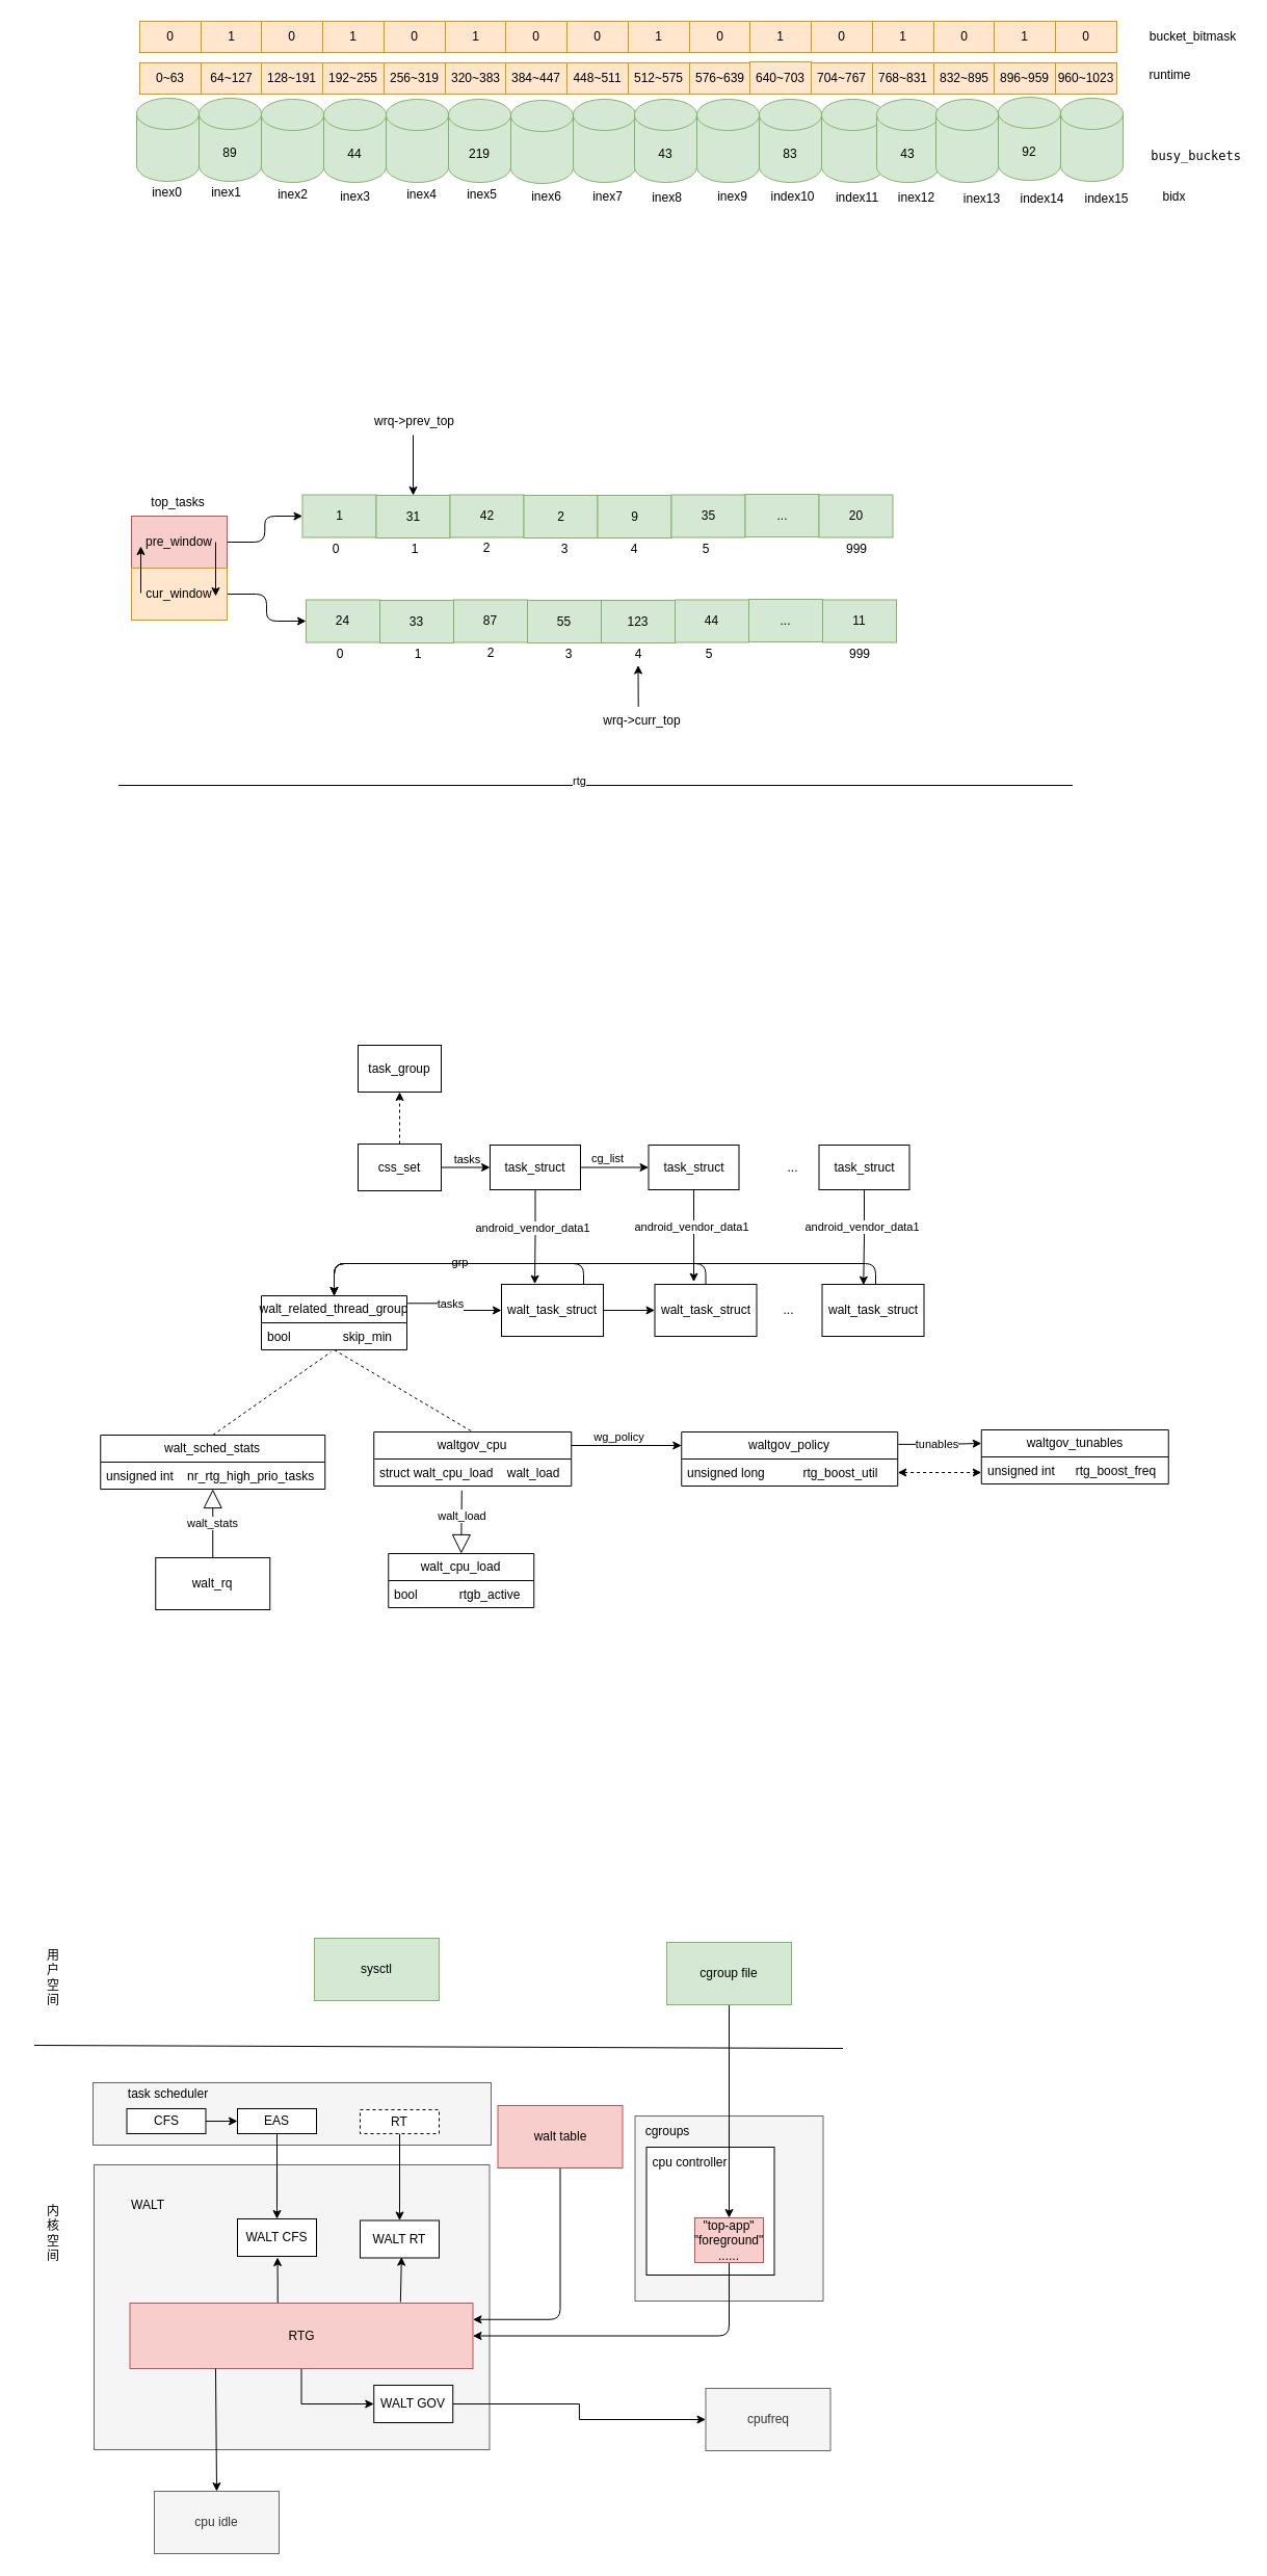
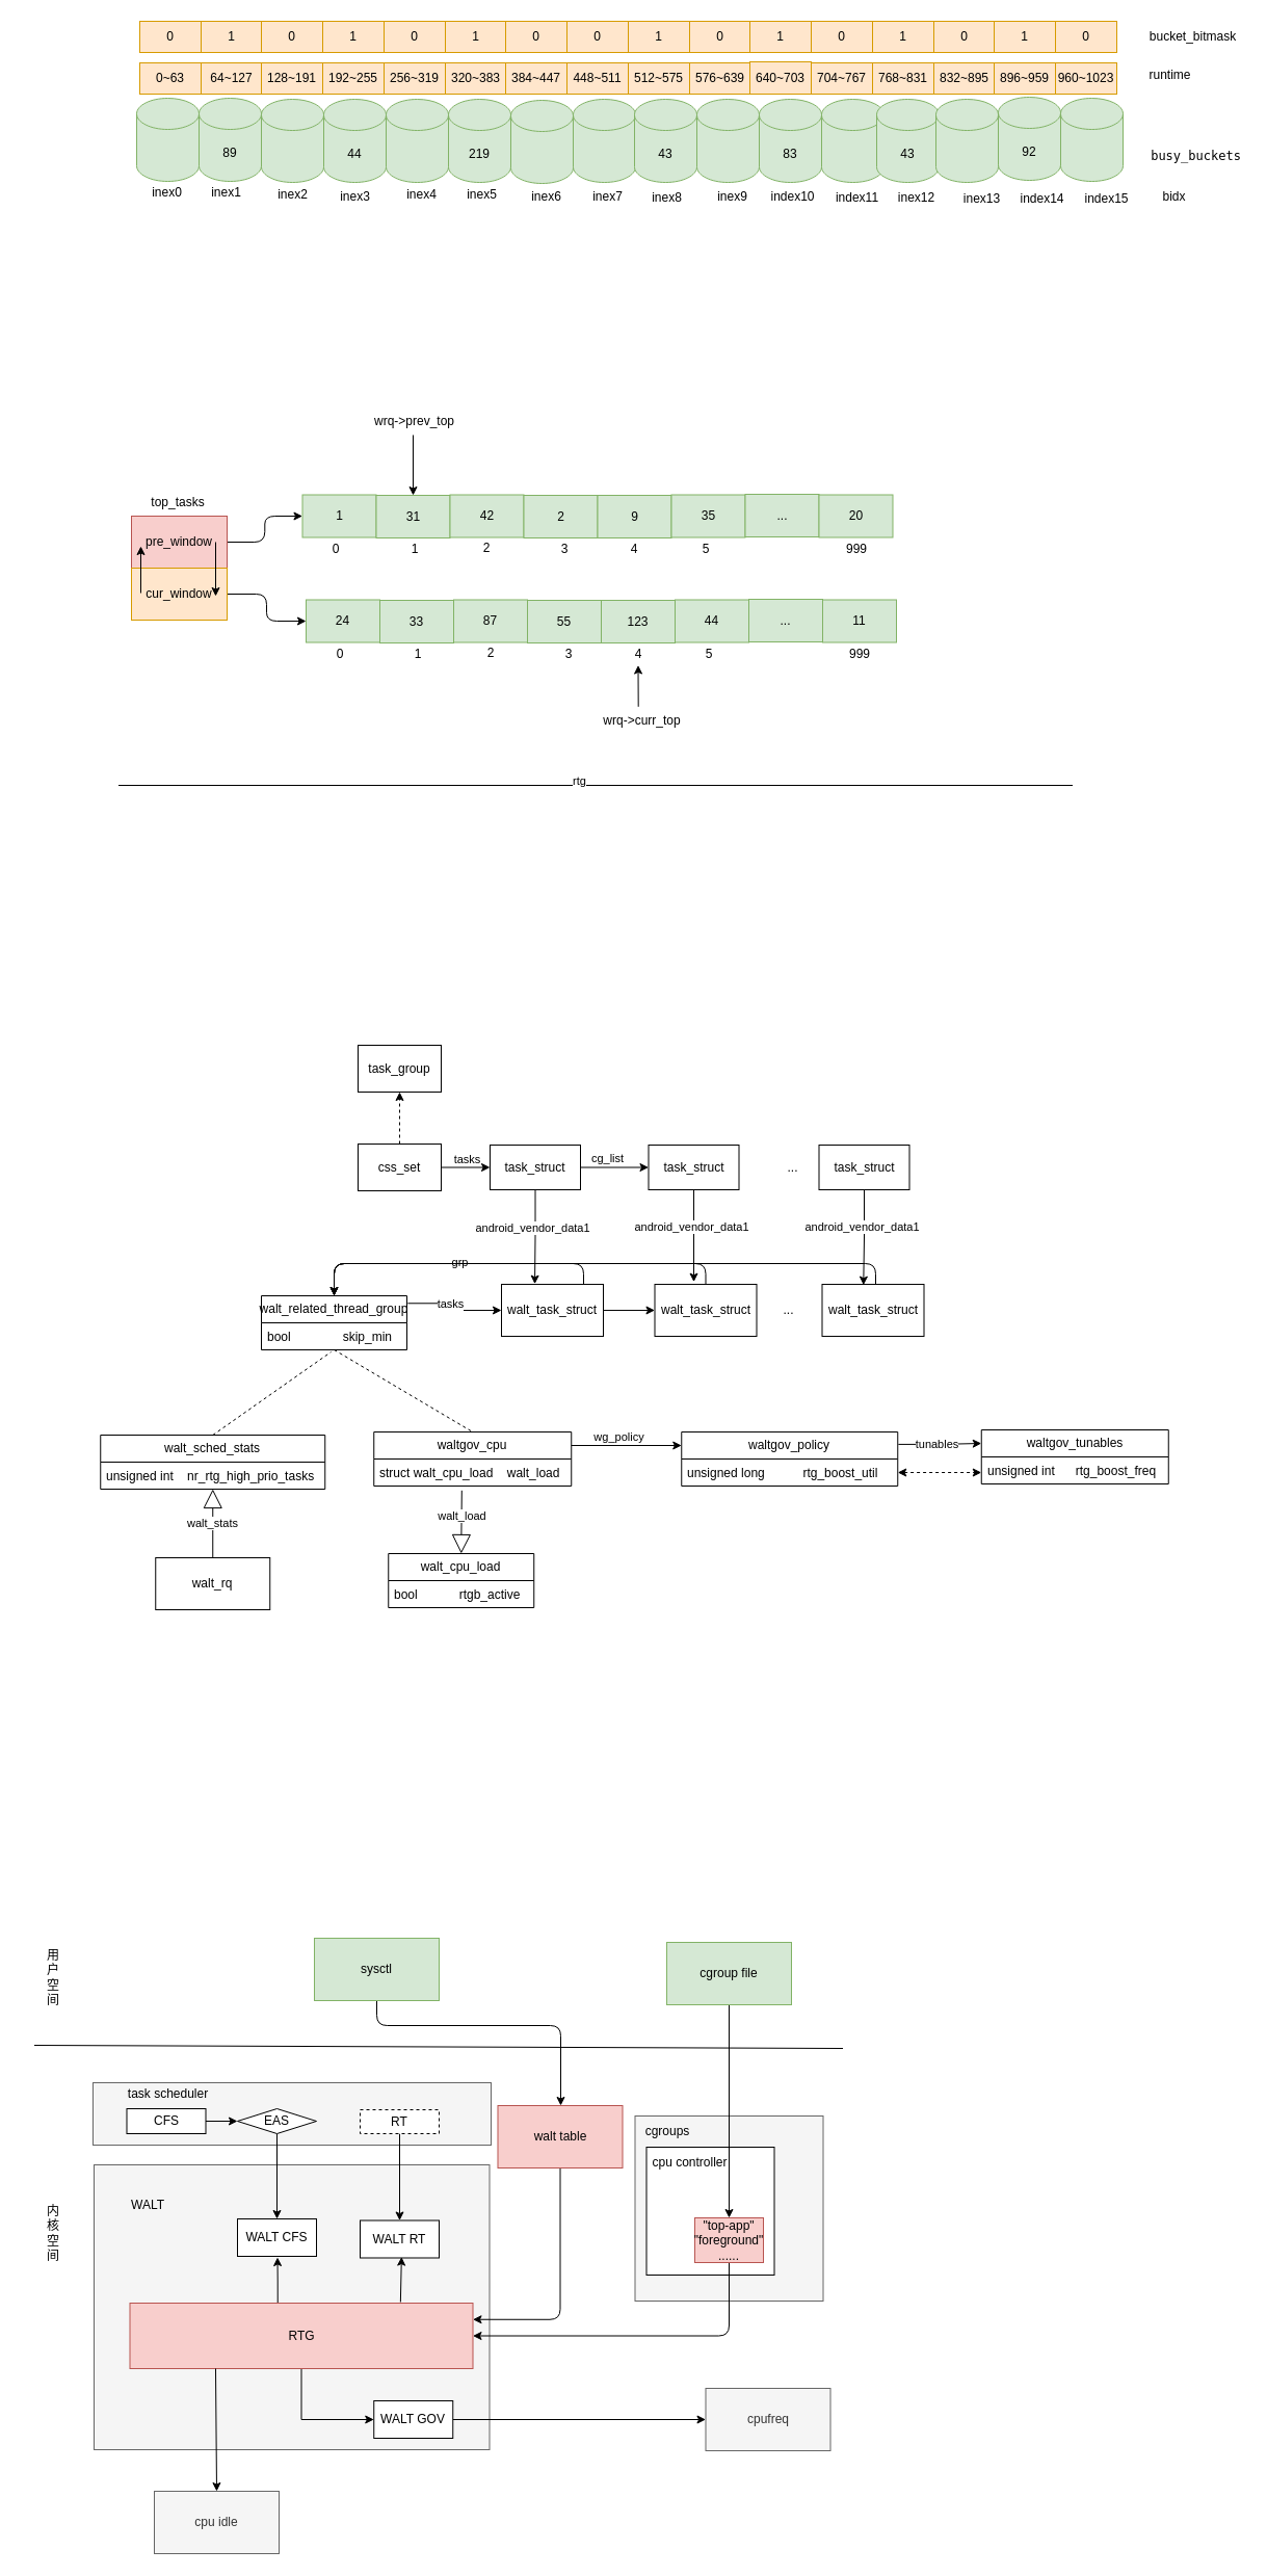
+ <mxCell id="166" style="edgeStyle=orthogonalEdgeStyle;rounded=1;orthogonalLoop=1;jettySize=auto;html=1;exitX=0.5;exitY=1;exitDx=0;exitDy=0;curved=0;" edge="1" parent="1" source="167" target="180"><mxGeometry relative="1" as="geometry"><Array as="points"><mxPoint x="362" y="1948" /><mxPoint x="539" y="1948" /></Array></mxGeometry></mxCell>
- <mxCell id="196" value="EAS" style="rounded=0;whiteSpace=wrap;html=1;" vertex="1" parent="1"><mxGeometry x="228" y="2028" width="76" height="24" as="geometry" /></mxCell>
+ <mxCell id="196" value="EAS" style="rhombus;whiteSpace=wrap;html=1;" vertex="1" parent="1"><mxGeometry x="228" y="2028" width="76" height="24" as="geometry" /></mxCell>
- <mxCell id="171" value="WALT GOV" style="rounded=0;whiteSpace=wrap;html=1;" vertex="1" parent="1"><mxGeometry x="359.25" y="2294" width="76" height="36" as="geometry" /></mxCell>
+ <mxCell id="171" value="WALT GOV" style="rounded=0;whiteSpace=wrap;html=1;" vertex="1" parent="1"><mxGeometry x="359.25" y="2309" width="76" height="36" as="geometry" /></mxCell>
